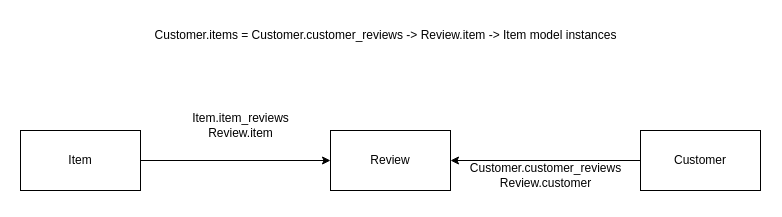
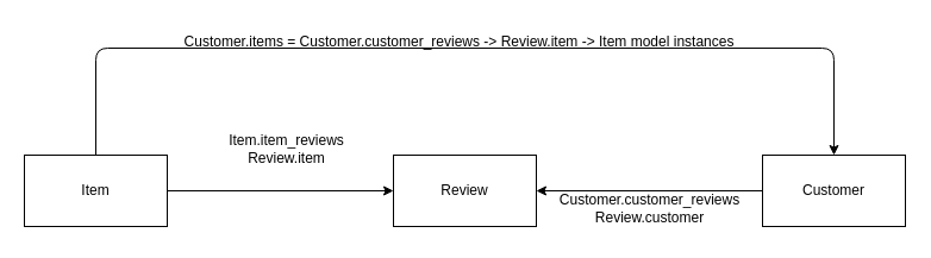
+ <mxCell id="6" style="edgeStyle=none;html=1;entryX=0.5;entryY=0;entryDx=0;entryDy=0;" edge="1" parent="1" source="7" target="3"><mxGeometry relative="1" as="geometry"><mxPoint x="460" y="-50" as="targetPoint" /><Array as="points"><mxPoint x="80" y="40" /><mxPoint x="700" y="40" /></Array></mxGeometry></mxCell>
